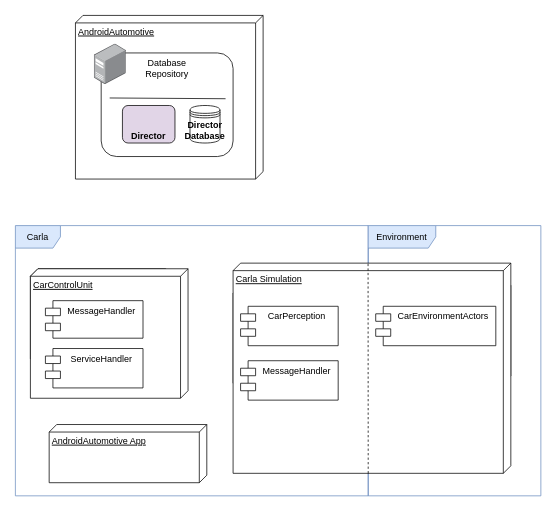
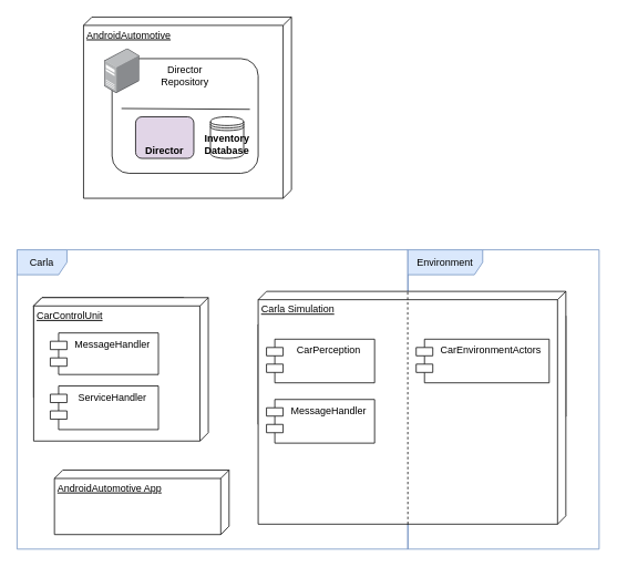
- <mxCell id="19" value="Database&#10;Repository" style="rounded=1;verticalAlign=top;fontSize=12;" parent="1" vertex="1"><mxGeometry x="134.28" y="70" width="175.72" height="138" as="geometry" /></mxCell>
+ <mxCell id="19" value="Director&#10;Repository" style="rounded=1;verticalAlign=top;fontSize=12;" parent="1" vertex="1"><mxGeometry x="134.28" y="70" width="175.72" height="138" as="geometry" /></mxCell>
- <mxCell id="23" value="Director&#10;Database" style="shape=datastore;fontSize=12;fontStyle=1" parent="1" vertex="1"><mxGeometry x="252.6" y="140" width="40" height="50" as="geometry" /></mxCell>
+ <mxCell id="23" value="Inventory&#10;Database" style="shape=datastore;fontSize=12;fontStyle=1" parent="1" vertex="1"><mxGeometry x="252.6" y="140" width="40" height="50" as="geometry" /></mxCell>
